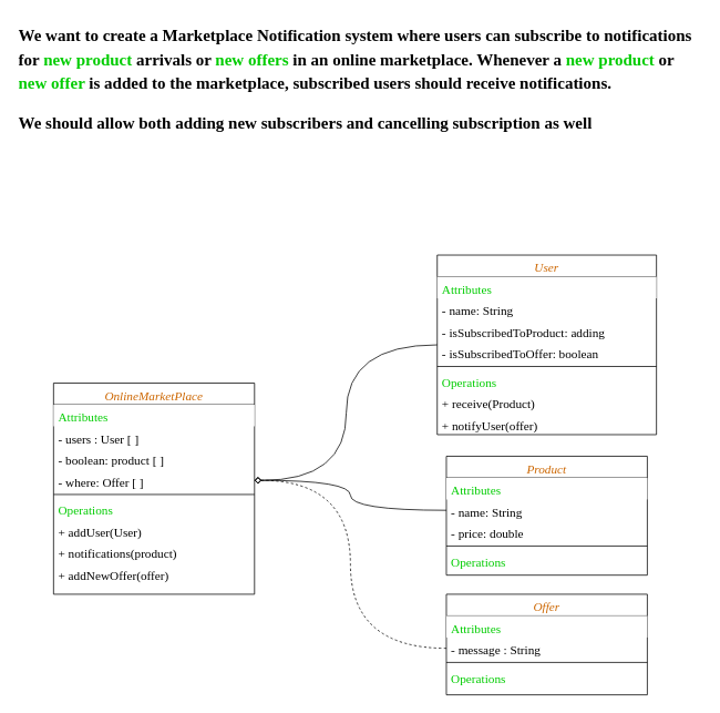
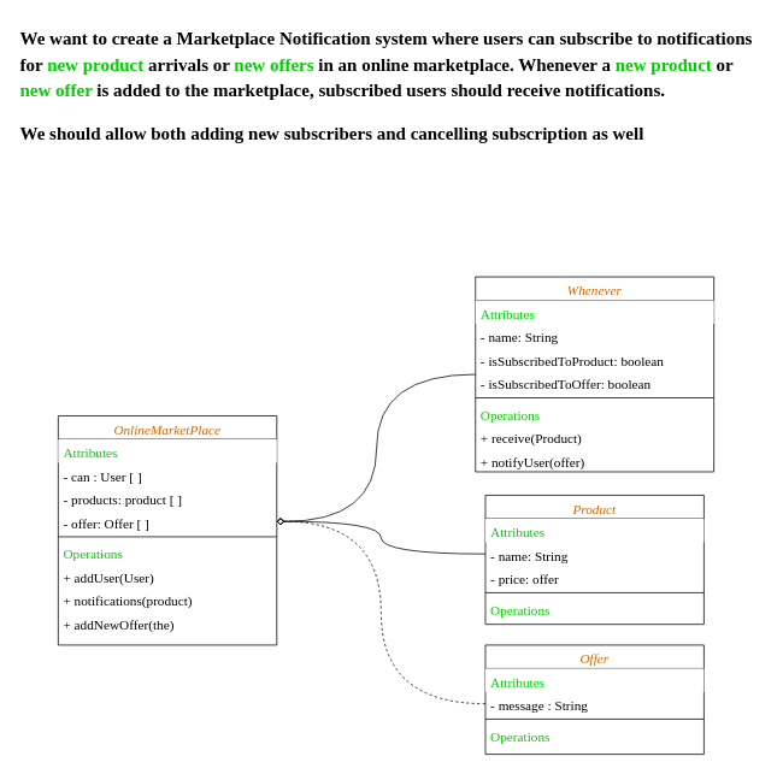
- <mxCell id="12" value="User" style="swimlane;fontStyle=2;align=center;verticalAlign=top;childLayout=stackLayout;horizontal=1;startSize=26;horizontalStack=0;resizeParent=1;resizeLast=0;collapsible=1;marginBottom=0;rounded=0;shadow=0;strokeWidth=1;fontSize=15;fontFamily=Comic Sans MS;fontColor=#CC6600;" parent="1" vertex="1"><mxGeometry x="526" y="306" width="264" height="216" as="geometry"><mxRectangle x="187" y="76" width="160" height="26" as="alternateBounds" /></mxGeometry></mxCell>
+ <mxCell id="12" value="Whenever" style="swimlane;fontStyle=2;align=center;verticalAlign=top;childLayout=stackLayout;horizontal=1;startSize=26;horizontalStack=0;resizeParent=1;resizeLast=0;collapsible=1;marginBottom=0;rounded=0;shadow=0;strokeWidth=1;fontSize=15;fontFamily=Comic Sans MS;fontColor=#CC6600;" parent="1" vertex="1"><mxGeometry x="526" y="306" width="264" height="216" as="geometry"><mxRectangle x="187" y="76" width="160" height="26" as="alternateBounds" /></mxGeometry></mxCell>
- <mxCell id="15" value="- isSubscribedToProduct: adding" style="text;align=left;verticalAlign=top;spacingLeft=4;spacingRight=4;overflow=hidden;rotatable=0;points=[[0,0.5],[1,0.5]];portConstraint=eastwest;rounded=0;fontSize=15;fontFamily=Comic Sans MS;" parent="12" vertex="1"><mxGeometry y="78" width="264" height="26" as="geometry" /></mxCell>
+ <mxCell id="15" value="- isSubscribedToProduct: boolean" style="text;align=left;verticalAlign=top;spacingLeft=4;spacingRight=4;overflow=hidden;rotatable=0;points=[[0,0.5],[1,0.5]];portConstraint=eastwest;rounded=0;fontSize=15;fontFamily=Comic Sans MS;" parent="12" vertex="1"><mxGeometry y="78" width="264" height="26" as="geometry" /></mxCell>
- <mxCell id="4" value="- users : User [ ]" style="text;align=left;verticalAlign=top;spacingLeft=4;spacingRight=4;overflow=hidden;rotatable=0;points=[[0,0.5],[1,0.5]];portConstraint=eastwest;rounded=0;fontSize=15;fontFamily=Comic Sans MS;" parent="2" vertex="1"><mxGeometry y="52" width="242" height="26" as="geometry" /></mxCell>
+ <mxCell id="4" value="- can : User [ ]" style="text;align=left;verticalAlign=top;spacingLeft=4;spacingRight=4;overflow=hidden;rotatable=0;points=[[0,0.5],[1,0.5]];portConstraint=eastwest;rounded=0;fontSize=15;fontFamily=Comic Sans MS;" parent="2" vertex="1"><mxGeometry y="52" width="242" height="26" as="geometry" /></mxCell>
- <mxCell id="5" value="- boolean: product [ ]" style="text;align=left;verticalAlign=top;spacingLeft=4;spacingRight=4;overflow=hidden;rotatable=0;points=[[0,0.5],[1,0.5]];portConstraint=eastwest;rounded=0;shadow=0;html=0;fontSize=15;fontFamily=Comic Sans MS;" parent="2" vertex="1"><mxGeometry y="78" width="242" height="26" as="geometry" /></mxCell>
+ <mxCell id="5" value="- products: product [ ]" style="text;align=left;verticalAlign=top;spacingLeft=4;spacingRight=4;overflow=hidden;rotatable=0;points=[[0,0.5],[1,0.5]];portConstraint=eastwest;rounded=0;shadow=0;html=0;fontSize=15;fontFamily=Comic Sans MS;" parent="2" vertex="1"><mxGeometry y="78" width="242" height="26" as="geometry" /></mxCell>
- <mxCell id="6" value="- where: Offer [ ]" style="text;align=left;verticalAlign=top;spacingLeft=4;spacingRight=4;overflow=hidden;rotatable=0;points=[[0,0.5],[1,0.5]];portConstraint=eastwest;rounded=0;shadow=0;html=0;fontSize=15;fontFamily=Comic Sans MS;" parent="2" vertex="1"><mxGeometry y="104" width="242" height="26" as="geometry" /></mxCell>
+ <mxCell id="6" value="- offer: Offer [ ]" style="text;align=left;verticalAlign=top;spacingLeft=4;spacingRight=4;overflow=hidden;rotatable=0;points=[[0,0.5],[1,0.5]];portConstraint=eastwest;rounded=0;shadow=0;html=0;fontSize=15;fontFamily=Comic Sans MS;" parent="2" vertex="1"><mxGeometry y="104" width="242" height="26" as="geometry" /></mxCell>
- <mxCell id="24" value="- price: double" style="text;align=left;verticalAlign=top;spacingLeft=4;spacingRight=4;overflow=hidden;rotatable=0;points=[[0,0.5],[1,0.5]];portConstraint=eastwest;rounded=0;fontSize=15;fontFamily=Comic Sans MS;" parent="21" vertex="1"><mxGeometry y="78" width="242" height="26" as="geometry" /></mxCell>
+ <mxCell id="24" value="- price: offer" style="text;align=left;verticalAlign=top;spacingLeft=4;spacingRight=4;overflow=hidden;rotatable=0;points=[[0,0.5],[1,0.5]];portConstraint=eastwest;rounded=0;fontSize=15;fontFamily=Comic Sans MS;" parent="21" vertex="1"><mxGeometry y="78" width="242" height="26" as="geometry" /></mxCell>
- <mxCell id="11" value="+ addNewOffer(offer)" style="text;align=left;verticalAlign=top;spacingLeft=4;spacingRight=4;overflow=hidden;rotatable=0;points=[[0,0.5],[1,0.5]];portConstraint=eastwest;rounded=0;fontSize=15;fontFamily=Comic Sans MS;" parent="2" vertex="1"><mxGeometry y="216" width="242" height="26" as="geometry" /></mxCell>
+ <mxCell id="11" value="+ addNewOffer(the)" style="text;align=left;verticalAlign=top;spacingLeft=4;spacingRight=4;overflow=hidden;rotatable=0;points=[[0,0.5],[1,0.5]];portConstraint=eastwest;rounded=0;fontSize=15;fontFamily=Comic Sans MS;" parent="2" vertex="1"><mxGeometry y="216" width="242" height="26" as="geometry" /></mxCell>
